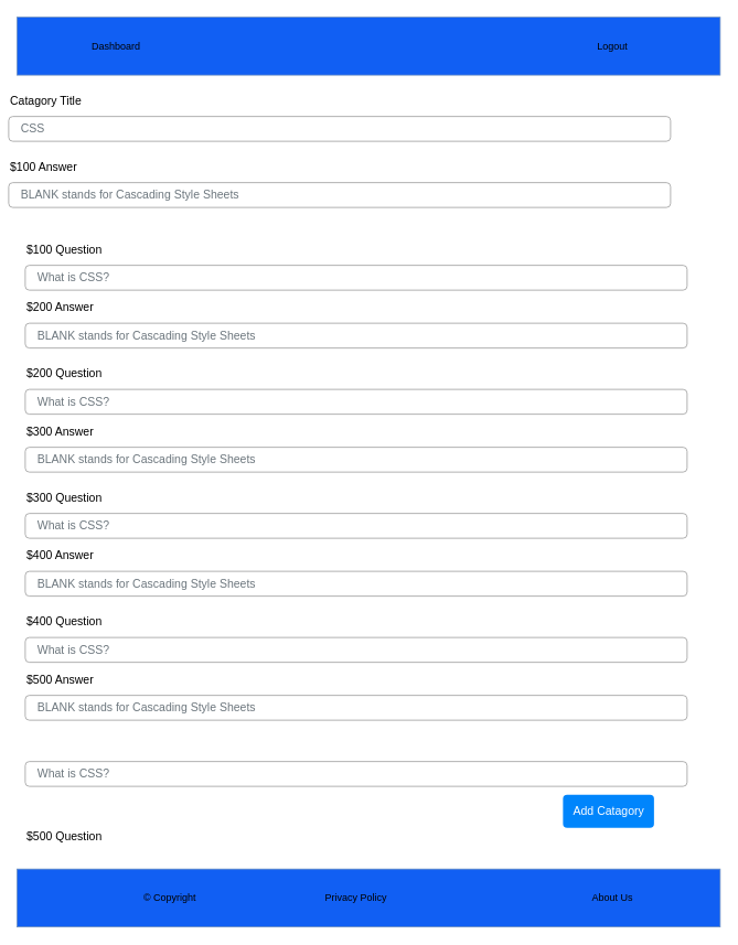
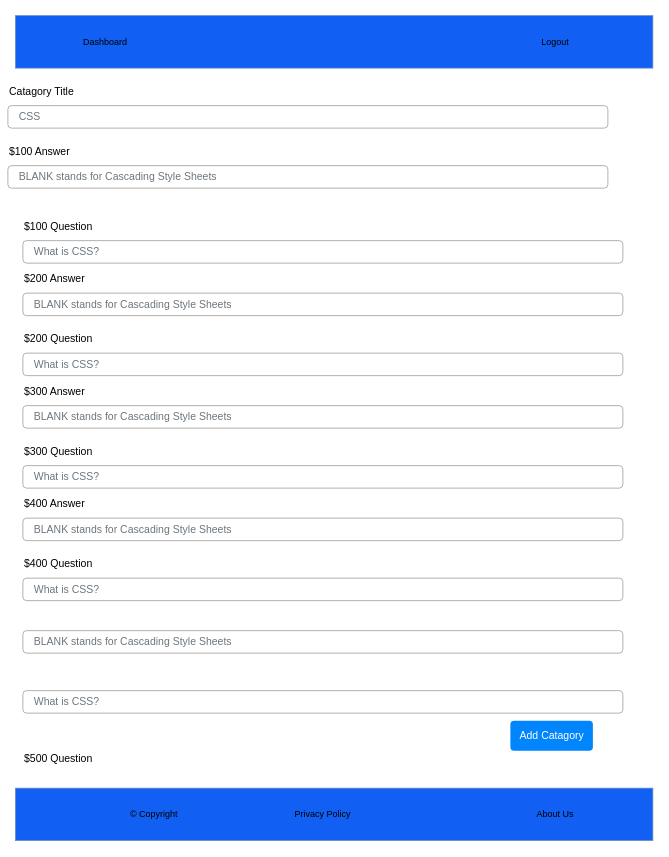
- <mxCell id="28" value="$500 Answer" style="fillColor=none;strokeColor=none;align=left;fontSize=14;" parent="1" vertex="1"><mxGeometry x="30" y="800" width="260" height="40" as="geometry" /></mxCell>
